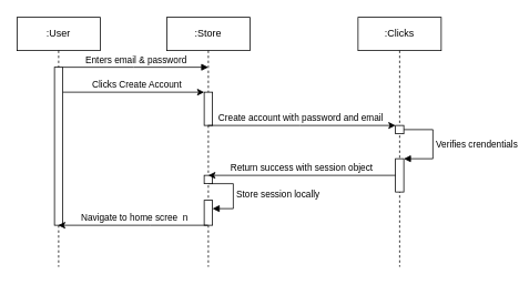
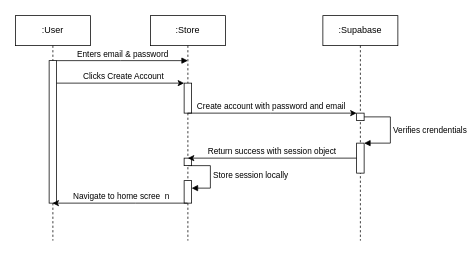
- <mxCell id="10" value=":Clicks" style="shape=umlLifeline;perimeter=lifelinePerimeter;whiteSpace=wrap;html=1;container=0;dropTarget=0;collapsible=0;recursiveResize=0;outlineConnect=0;portConstraint=eastwest;newEdgeStyle={&quot;edgeStyle&quot;:&quot;elbowEdgeStyle&quot;,&quot;elbow&quot;:&quot;vertical&quot;,&quot;curved&quot;:0,&quot;rounded&quot;:0};" vertex="1" parent="1"><mxGeometry x="430" y="20" width="100" height="300" as="geometry" /></mxCell>
+ <mxCell id="10" value=":Supabase" style="shape=umlLifeline;perimeter=lifelinePerimeter;whiteSpace=wrap;html=1;container=0;dropTarget=0;collapsible=0;recursiveResize=0;outlineConnect=0;portConstraint=eastwest;newEdgeStyle={&quot;edgeStyle&quot;:&quot;elbowEdgeStyle&quot;,&quot;elbow&quot;:&quot;vertical&quot;,&quot;curved&quot;:0,&quot;rounded&quot;:0};" vertex="1" parent="1"><mxGeometry x="430" y="20" width="100" height="300" as="geometry" /></mxCell>
